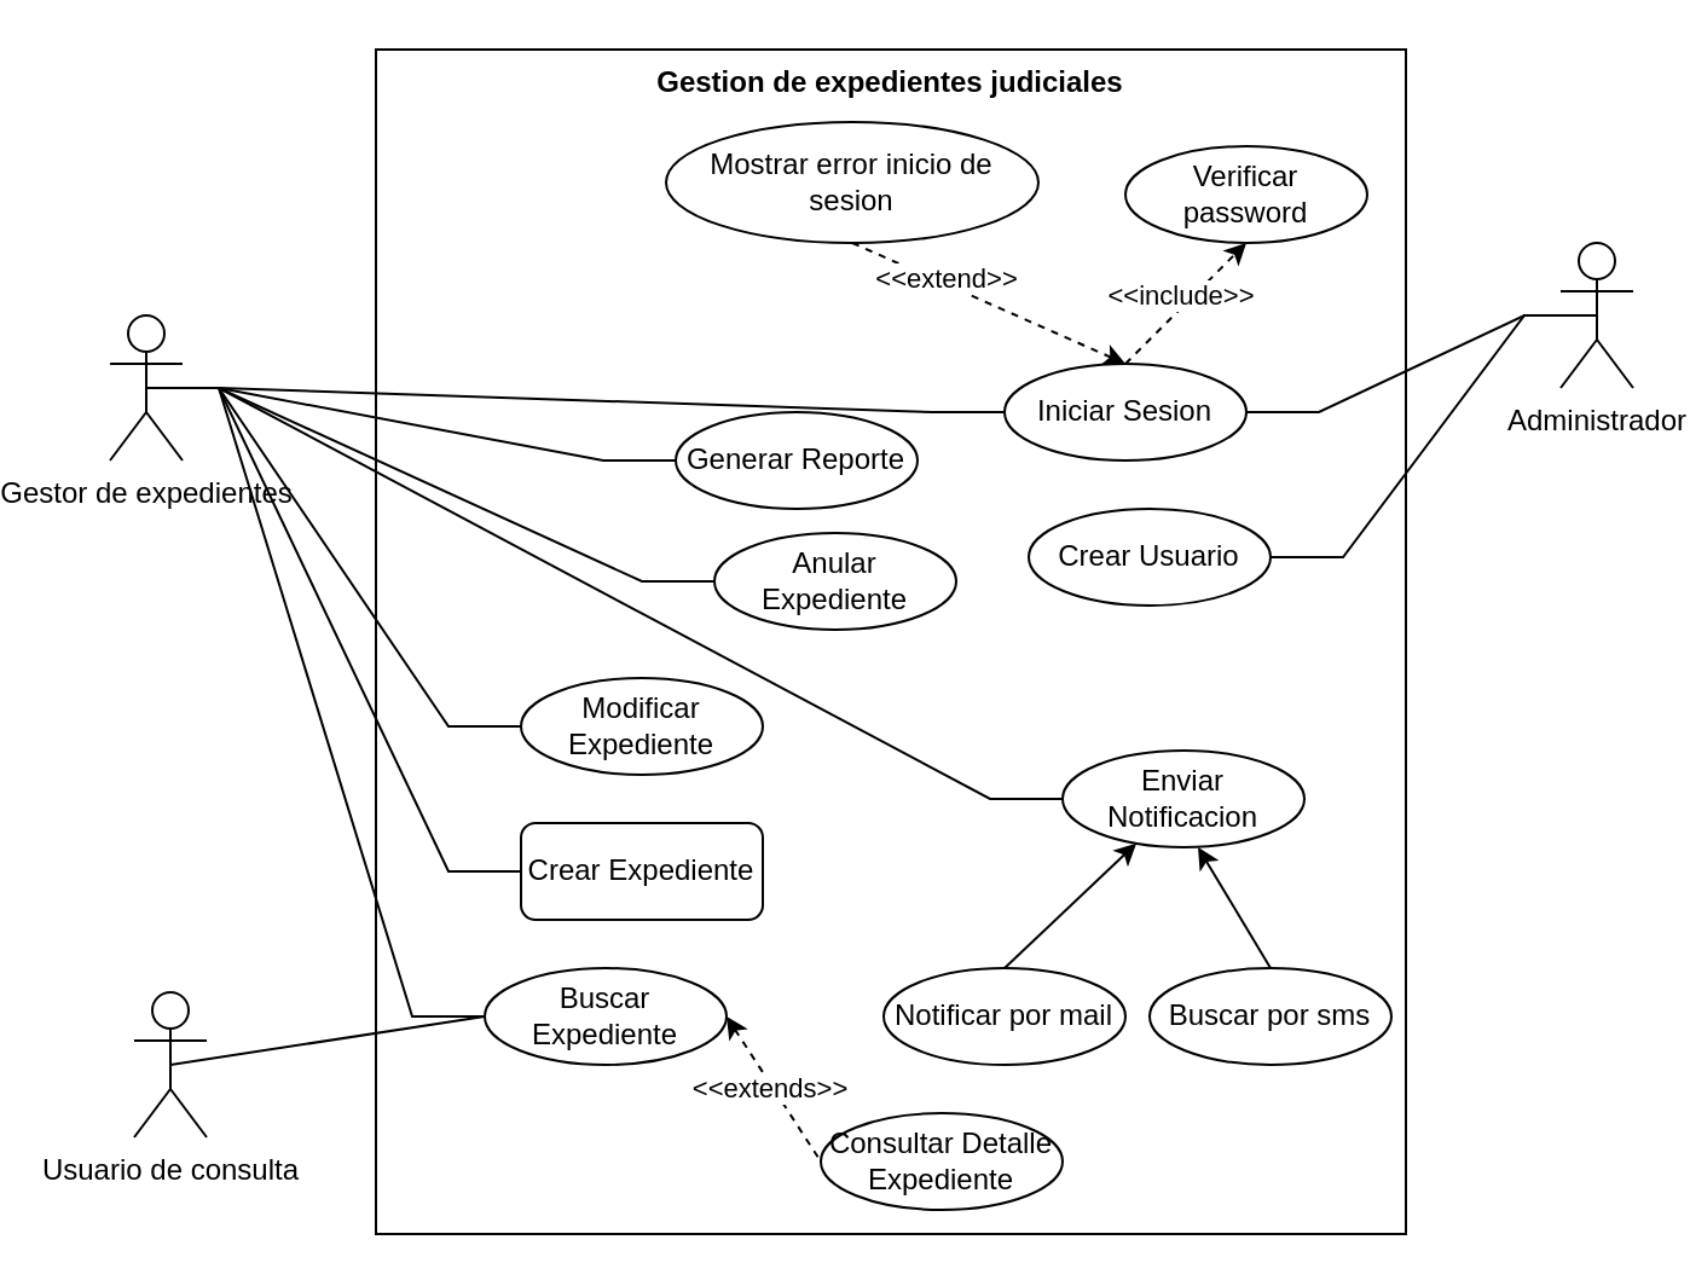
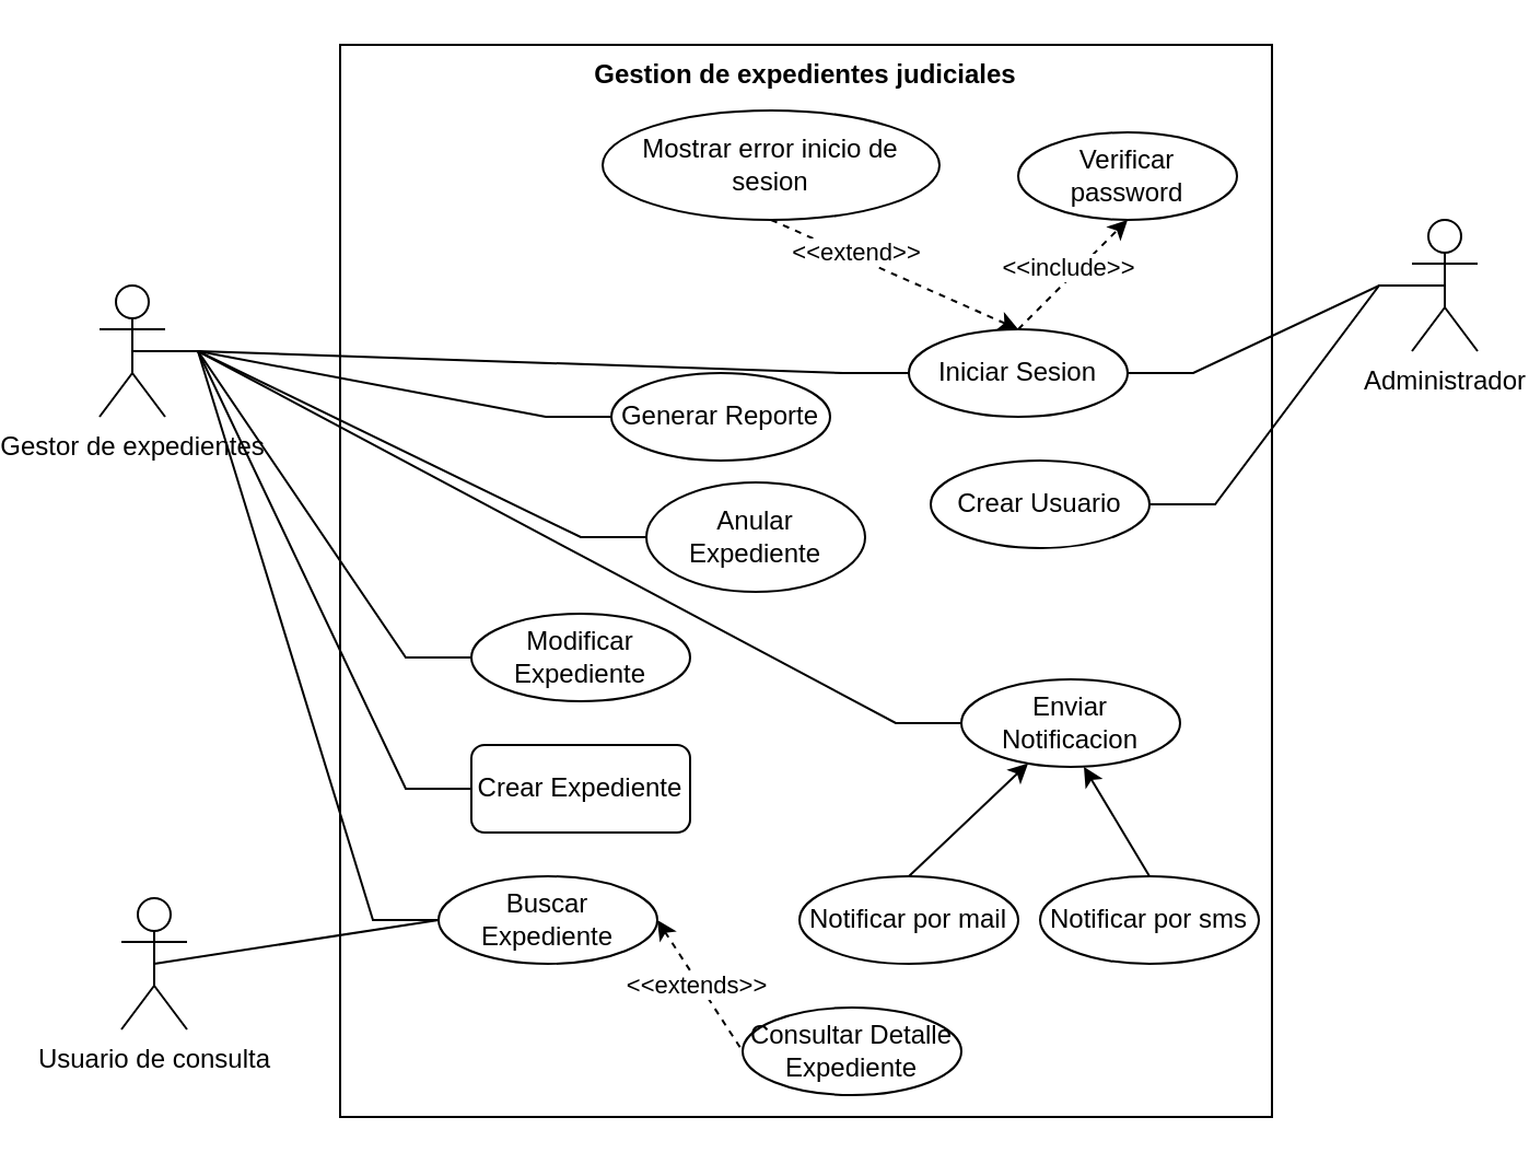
- <mxCell id="27" value="Anular Expediente" style="ellipse;whiteSpace=wrap;html=1;" vertex="1" parent="1"><mxGeometry x="270" y="220" width="100" height="40" as="geometry" /></mxCell>
+ <mxCell id="27" value="Anular Expediente" style="ellipse;whiteSpace=wrap;html=1;" vertex="1" parent="1"><mxGeometry x="270" y="220" width="100" height="50" as="geometry" /></mxCell>
- <mxCell id="36" value="Buscar por sms" style="ellipse;whiteSpace=wrap;html=1;" vertex="1" parent="1"><mxGeometry x="450" y="400" width="100" height="40" as="geometry" /></mxCell>
+ <mxCell id="36" value="Notificar por sms" style="ellipse;whiteSpace=wrap;html=1;" vertex="1" parent="1"><mxGeometry x="450" y="400" width="100" height="40" as="geometry" /></mxCell>
